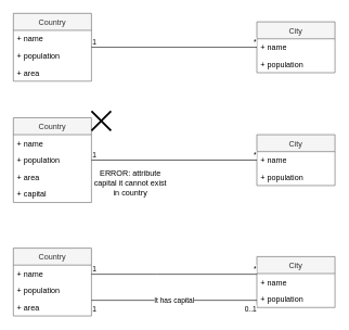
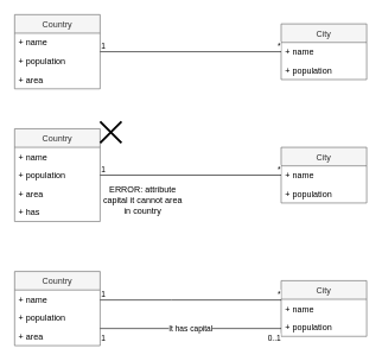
- <mxCell id="23" value="ERROR: attribute capital it cannot exist in country&lt;br&gt;" style="text;html=1;strokeColor=none;fillColor=none;align=center;verticalAlign=middle;whiteSpace=wrap;rounded=0;" vertex="1" parent="1"><mxGeometry x="140" y="250" width="120" height="60" as="geometry" /></mxCell>
+ <mxCell id="23" value="ERROR: attribute capital it cannot area in country&lt;br&gt;" style="text;html=1;strokeColor=none;fillColor=none;align=center;verticalAlign=middle;whiteSpace=wrap;rounded=0;" vertex="1" parent="1"><mxGeometry x="140" y="250" width="120" height="60" as="geometry" /></mxCell>
- <mxCell id="16" value="+ capital" style="text;strokeColor=none;fillColor=none;align=left;verticalAlign=top;spacingLeft=4;spacingRight=4;overflow=hidden;rotatable=0;points=[[0,0.5],[1,0.5]];portConstraint=eastwest;" vertex="1" parent="12"><mxGeometry y="104" width="120" height="26" as="geometry" /></mxCell>
+ <mxCell id="16" value="+ has" style="text;strokeColor=none;fillColor=none;align=left;verticalAlign=top;spacingLeft=4;spacingRight=4;overflow=hidden;rotatable=0;points=[[0,0.5],[1,0.5]];portConstraint=eastwest;" vertex="1" parent="12"><mxGeometry y="104" width="120" height="26" as="geometry" /></mxCell>
